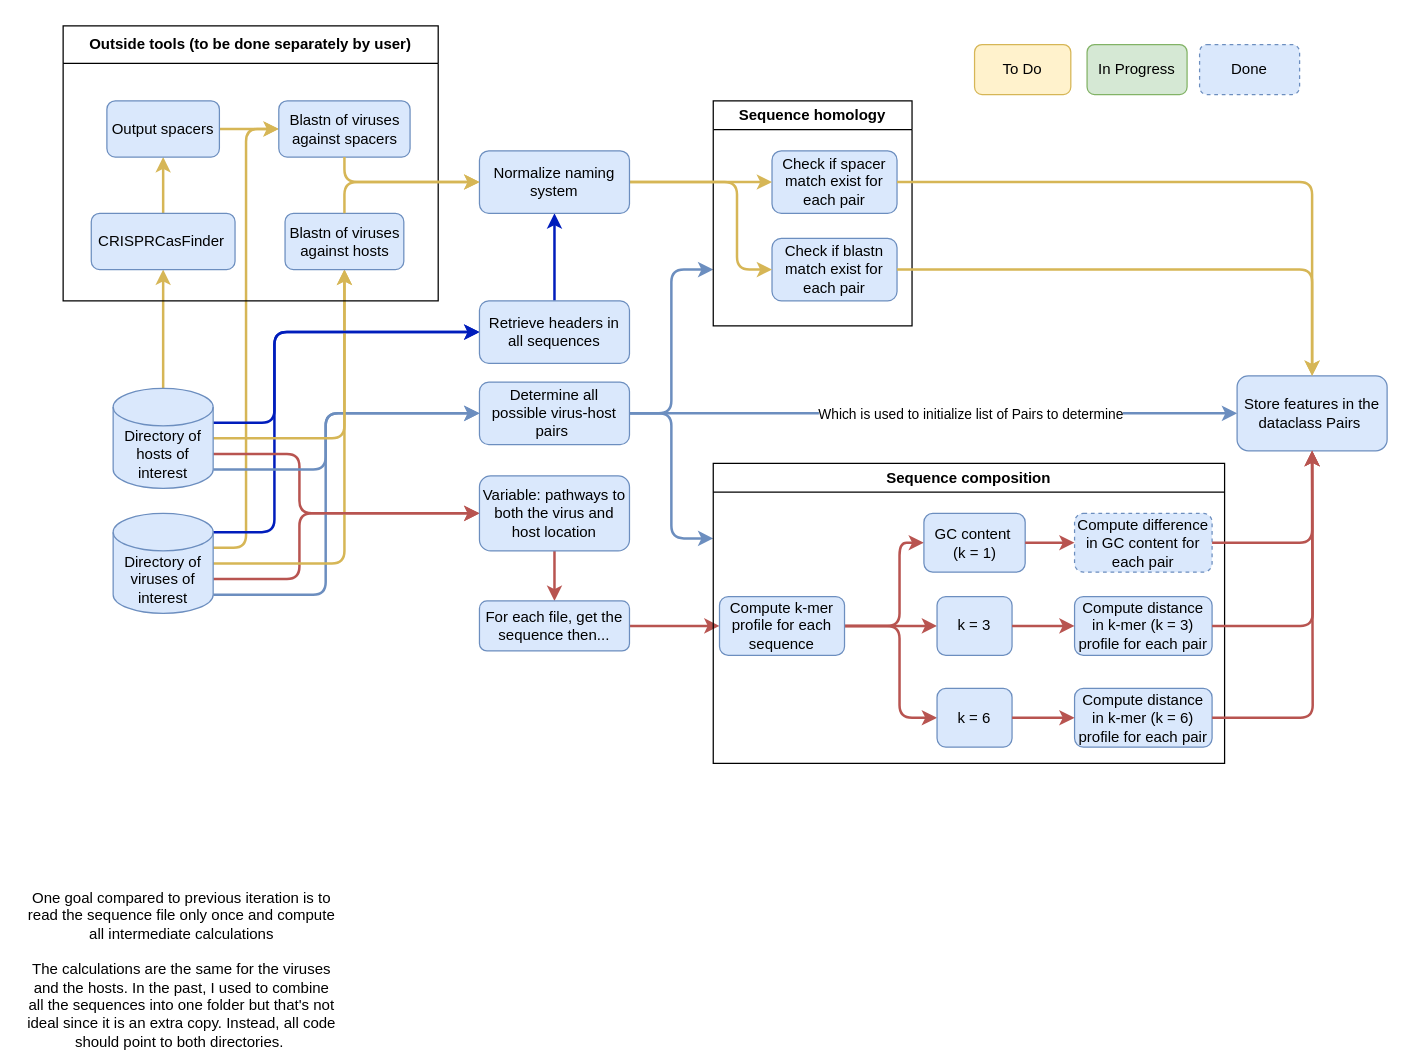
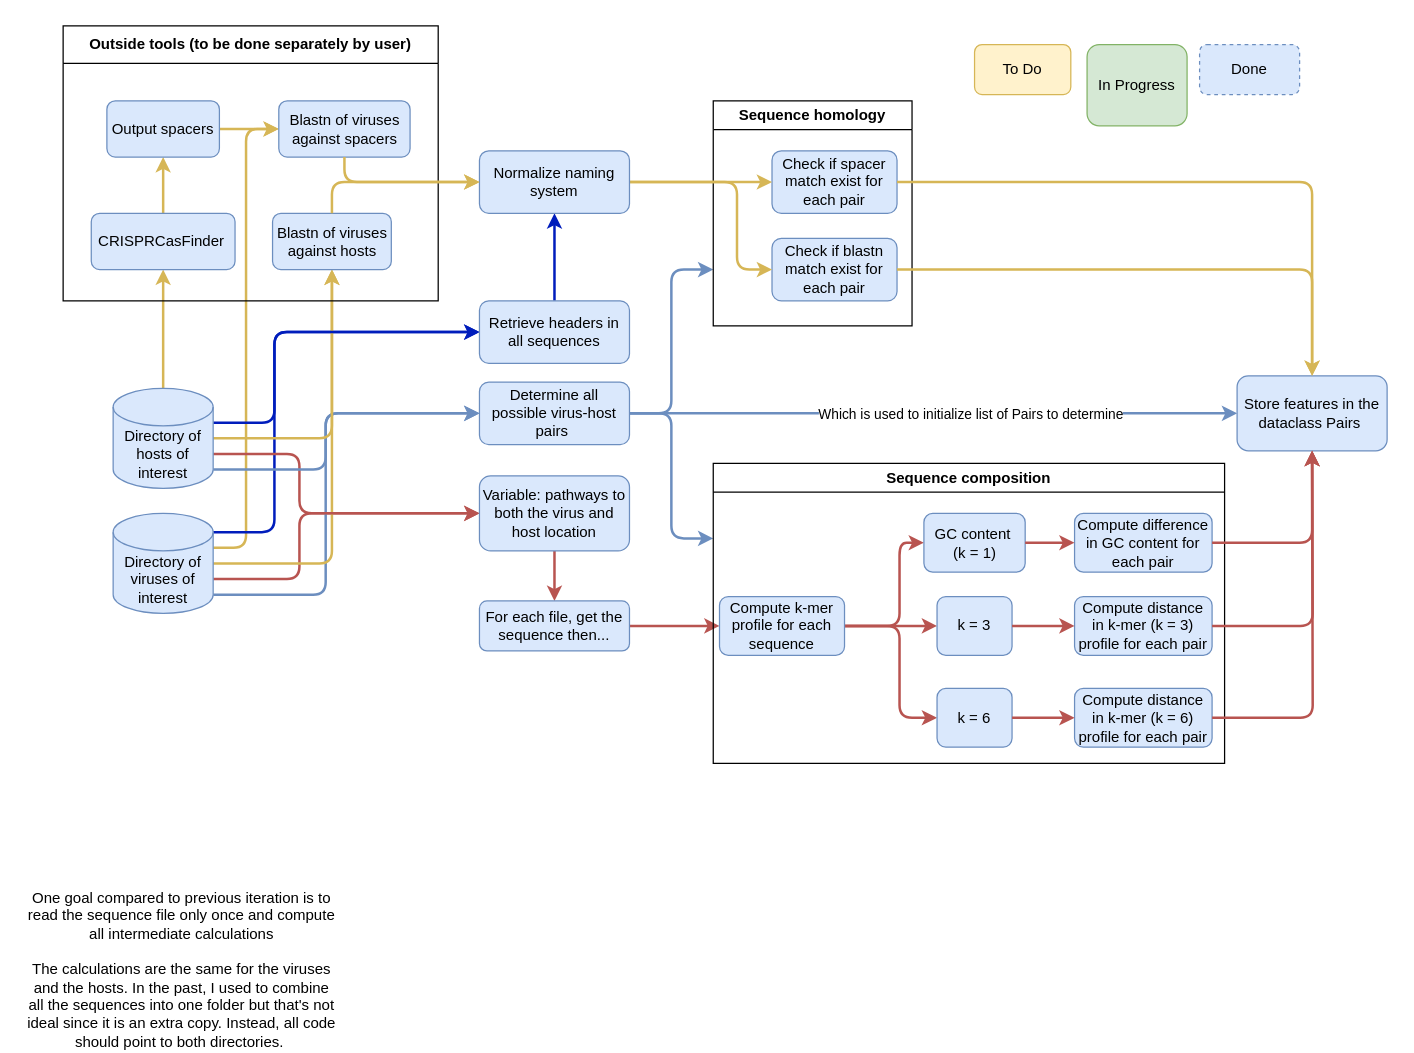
- <mxCell id="62" value="In Progress" style="rounded=1;whiteSpace=wrap;html=1;fillColor=#d5e8d4;strokeColor=#82b366;" parent="1" vertex="1"><mxGeometry x="869" y="35" width="80" height="40" as="geometry" /></mxCell>
+ <mxCell id="62" value="In Progress" style="rounded=1;whiteSpace=wrap;html=1;fillColor=#d5e8d4;strokeColor=#82b366;" parent="1" vertex="1"><mxGeometry x="869" y="35" width="80" height="65" as="geometry" /></mxCell>
- <mxCell id="25" value="Blastn of viruses against hosts" style="rounded=1;whiteSpace=wrap;html=1;fillColor=#dae8fc;strokeColor=#6c8ebf;" parent="24" vertex="1"><mxGeometry x="177.5" y="150" width="95" height="45" as="geometry" /></mxCell>
+ <mxCell id="25" value="Blastn of viruses against hosts" style="rounded=1;whiteSpace=wrap;html=1;fillColor=#dae8fc;strokeColor=#6c8ebf;" parent="24" vertex="1"><mxGeometry x="167.5" y="150" width="95" height="45" as="geometry" /></mxCell>
- <mxCell id="40" value="Compute difference in GC content for each pair" style="rounded=1;whiteSpace=wrap;html=1;fillColor=#dae8fc;strokeColor=#6c8ebf;dashed=1;" parent="32" vertex="1"><mxGeometry x="289" y="40" width="110" height="47" as="geometry" /></mxCell>
+ <mxCell id="40" value="Compute difference in GC content for each pair" style="rounded=1;whiteSpace=wrap;html=1;fillColor=#dae8fc;strokeColor=#6c8ebf;" parent="32" vertex="1"><mxGeometry x="289" y="40" width="110" height="47" as="geometry" /></mxCell>
